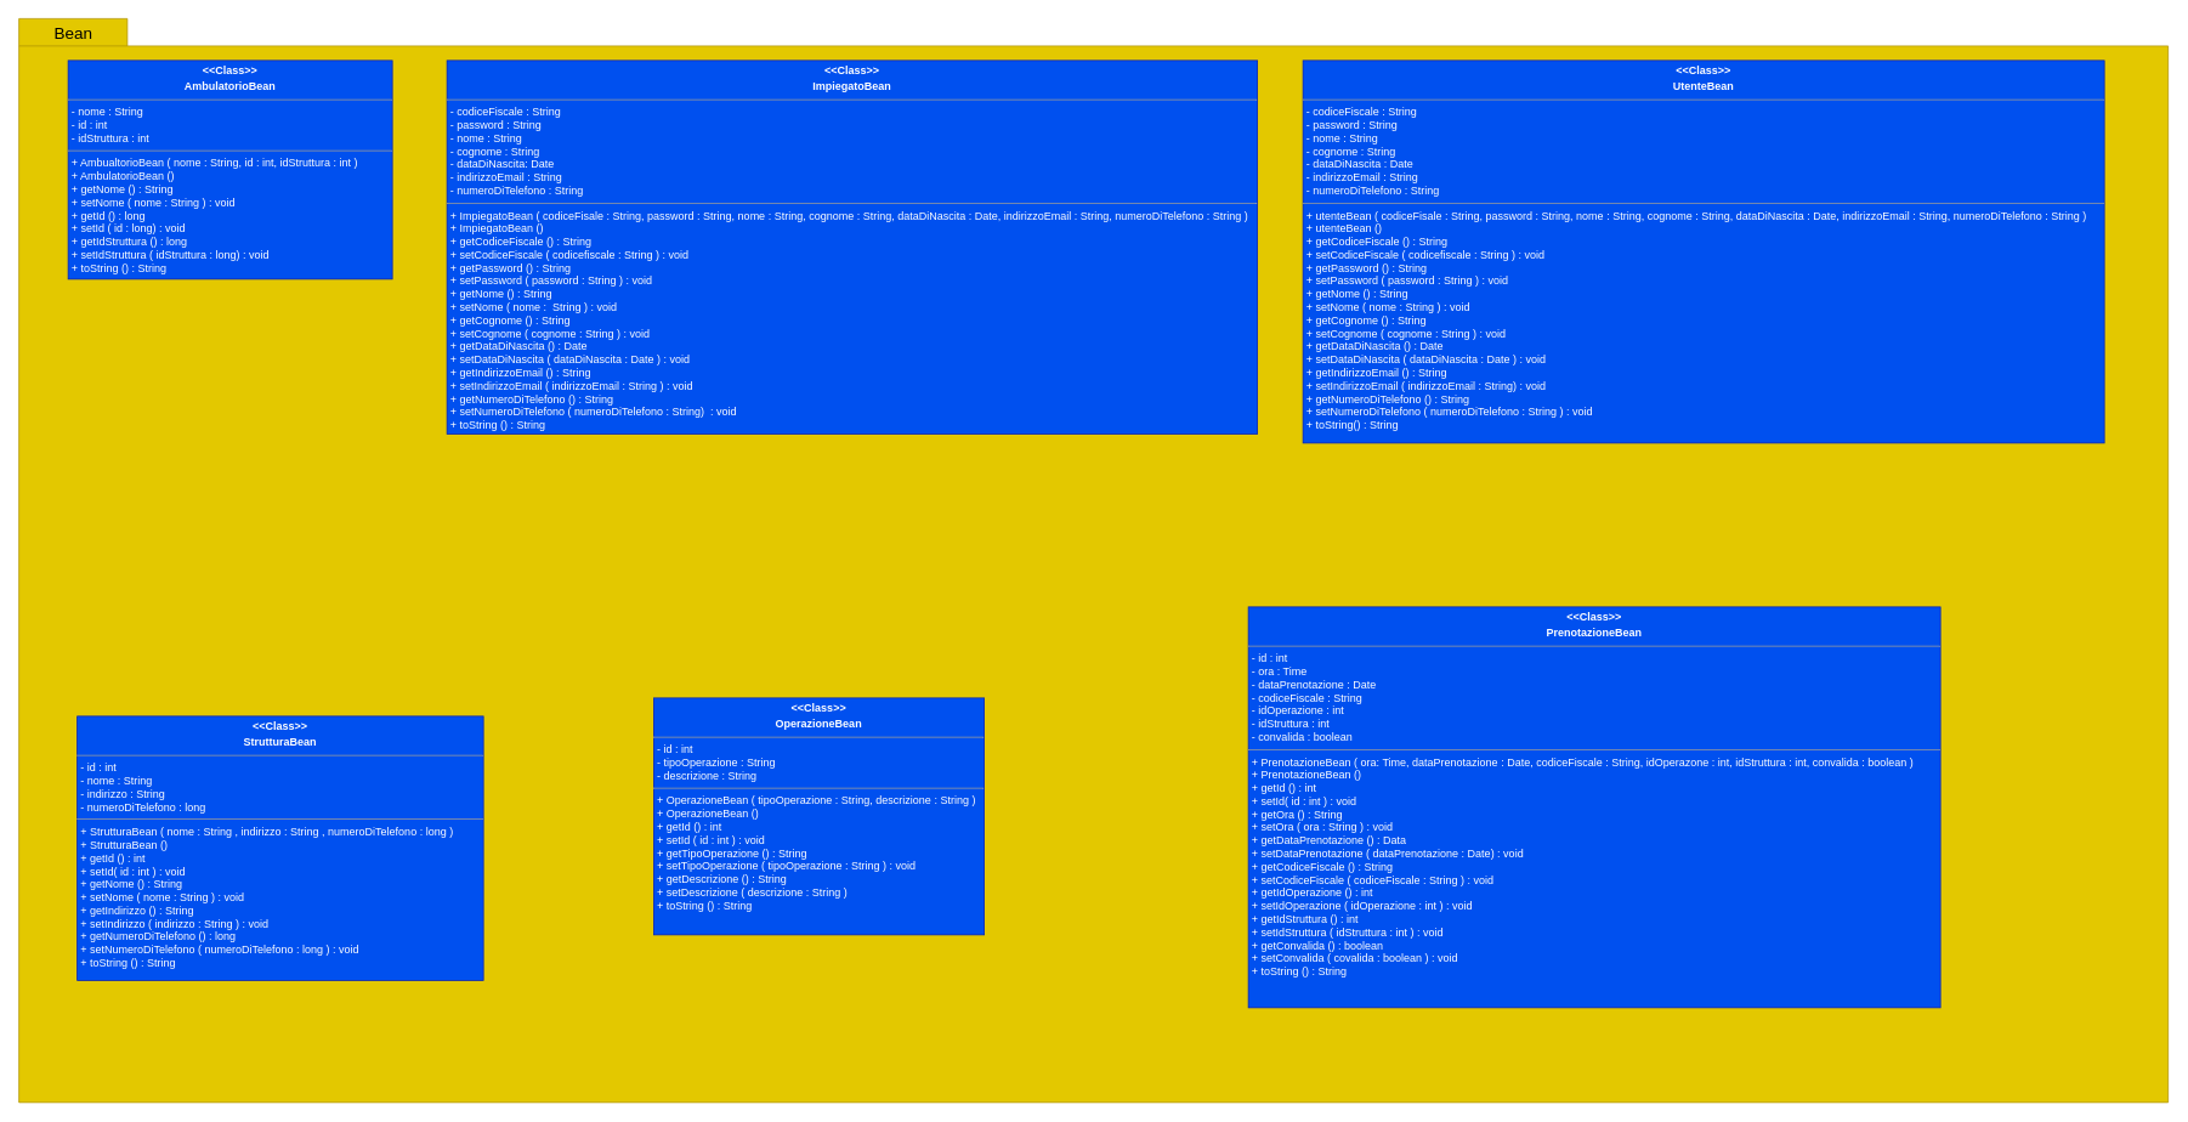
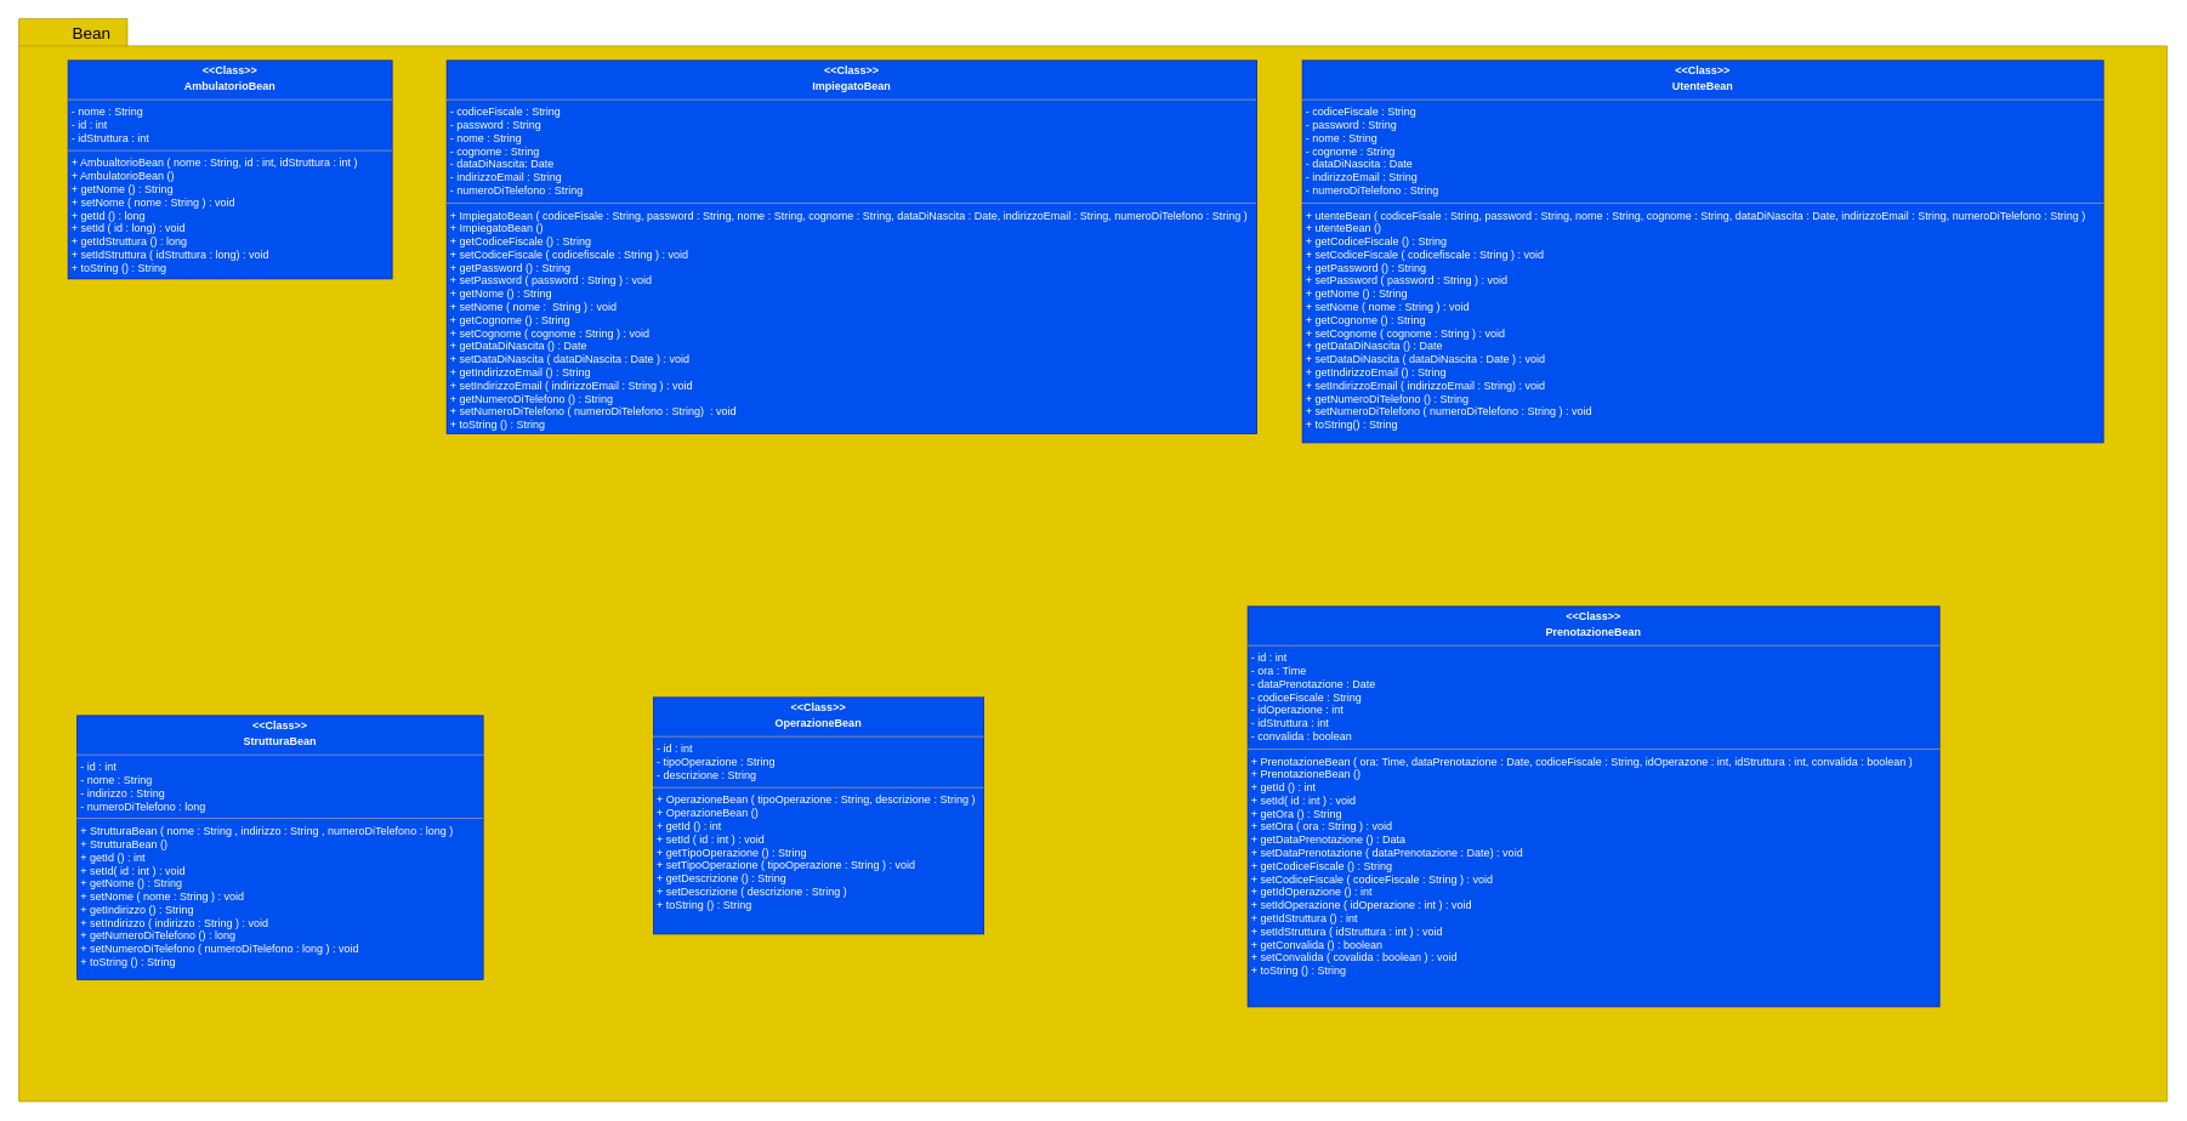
- <mxCell id="3" value="&lt;font style=&quot;font-size: 18px&quot;&gt;Bean&lt;/font&gt;" style="text;html=1;strokeColor=none;fillColor=none;align=center;verticalAlign=middle;whiteSpace=wrap;rounded=0;" parent="1" vertex="1"><mxGeometry x="60" y="26" width="40" height="20" as="geometry" /></mxCell>
+ <mxCell id="3" value="&lt;font style=&quot;font-size: 18px&quot;&gt;Bean&lt;/font&gt;" style="text;html=1;strokeColor=none;fillColor=none;align=center;verticalAlign=middle;whiteSpace=wrap;rounded=0;" parent="1" vertex="1"><mxGeometry x="80" y="26" width="40" height="20" as="geometry" /></mxCell>
